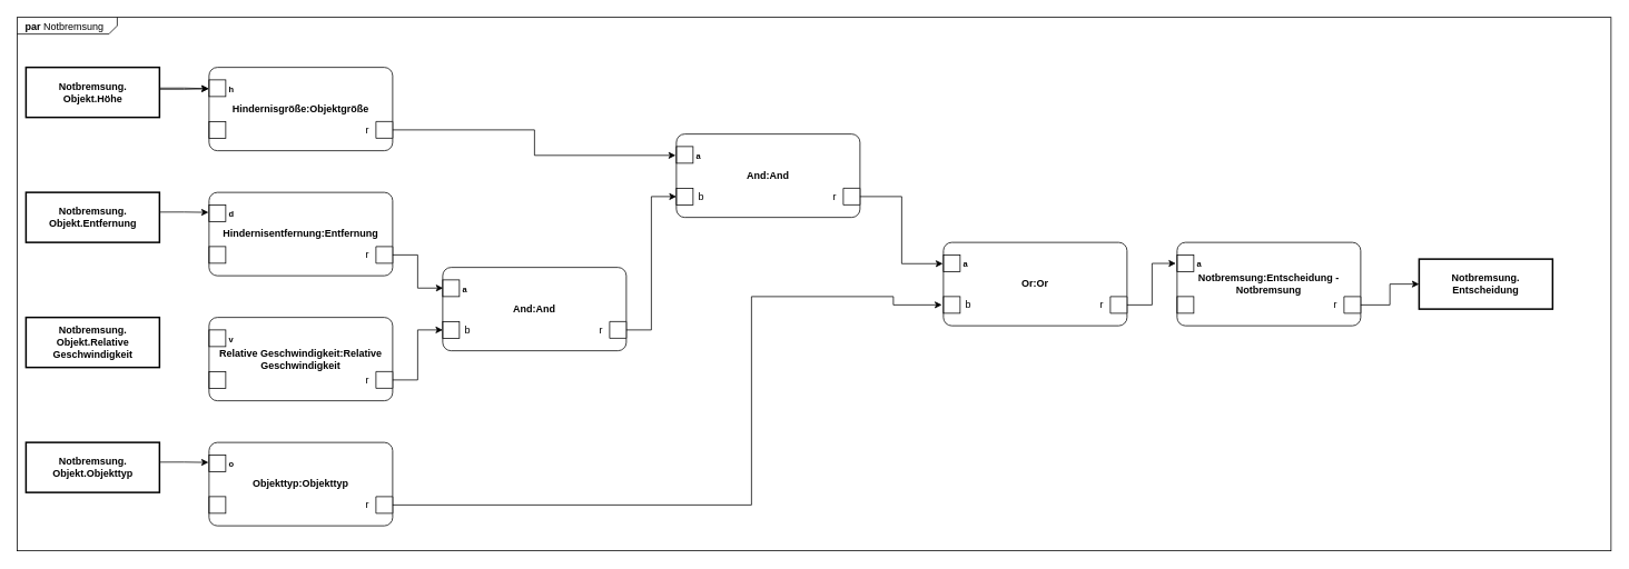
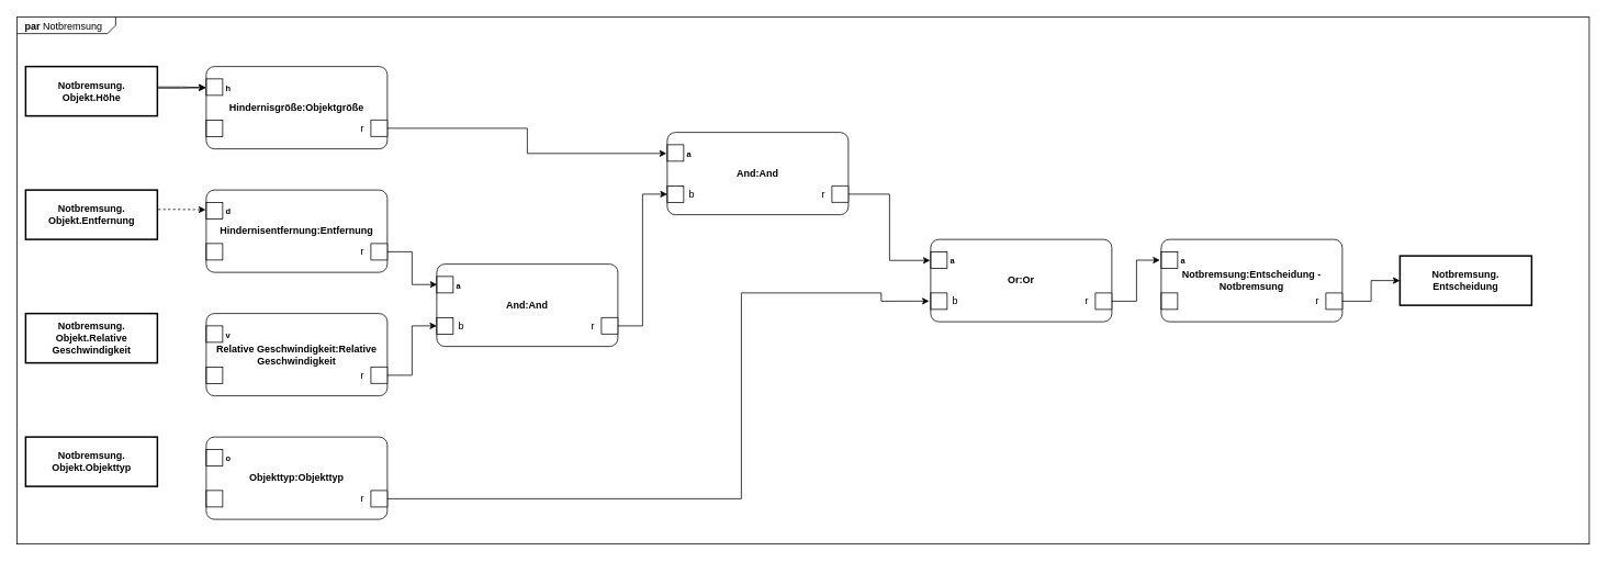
- <mxCell id="19" style="edgeStyle=orthogonalEdgeStyle;rounded=0;orthogonalLoop=1;jettySize=auto;html=1;exitX=1.006;exitY=0.394;exitDx=0;exitDy=0;entryX=-0.003;entryY=0.24;entryDx=0;entryDy=0;entryPerimeter=0;exitPerimeter=0;" edge="1" parent="1" source="12" target="14"><mxGeometry relative="1" as="geometry"><mxPoint x="191" y="260" as="sourcePoint" /><mxPoint x="250" y="260" as="targetPoint" /></mxGeometry></mxCell>
+ <mxCell id="19" style="edgeStyle=orthogonalEdgeStyle;rounded=0;orthogonalLoop=1;jettySize=auto;html=1;exitX=1.006;exitY=0.394;exitDx=0;exitDy=0;entryX=-0.003;entryY=0.24;entryDx=0;entryDy=0;entryPerimeter=0;exitPerimeter=0;dashed=1;" edge="1" parent="1" source="12" target="14"><mxGeometry relative="1" as="geometry"><mxPoint x="191" y="260" as="sourcePoint" /><mxPoint x="250" y="260" as="targetPoint" /></mxGeometry></mxCell>
- <mxCell id="34" style="edgeStyle=orthogonalEdgeStyle;rounded=0;orthogonalLoop=1;jettySize=auto;html=1;exitX=1.006;exitY=0.394;exitDx=0;exitDy=0;entryX=-0.003;entryY=0.24;entryDx=0;entryDy=0;entryPerimeter=0;exitPerimeter=0;" edge="1" parent="1" source="27" target="29"><mxGeometry relative="1" as="geometry"><mxPoint x="191" y="560" as="sourcePoint" /><mxPoint x="250" y="560" as="targetPoint" /></mxGeometry></mxCell>
